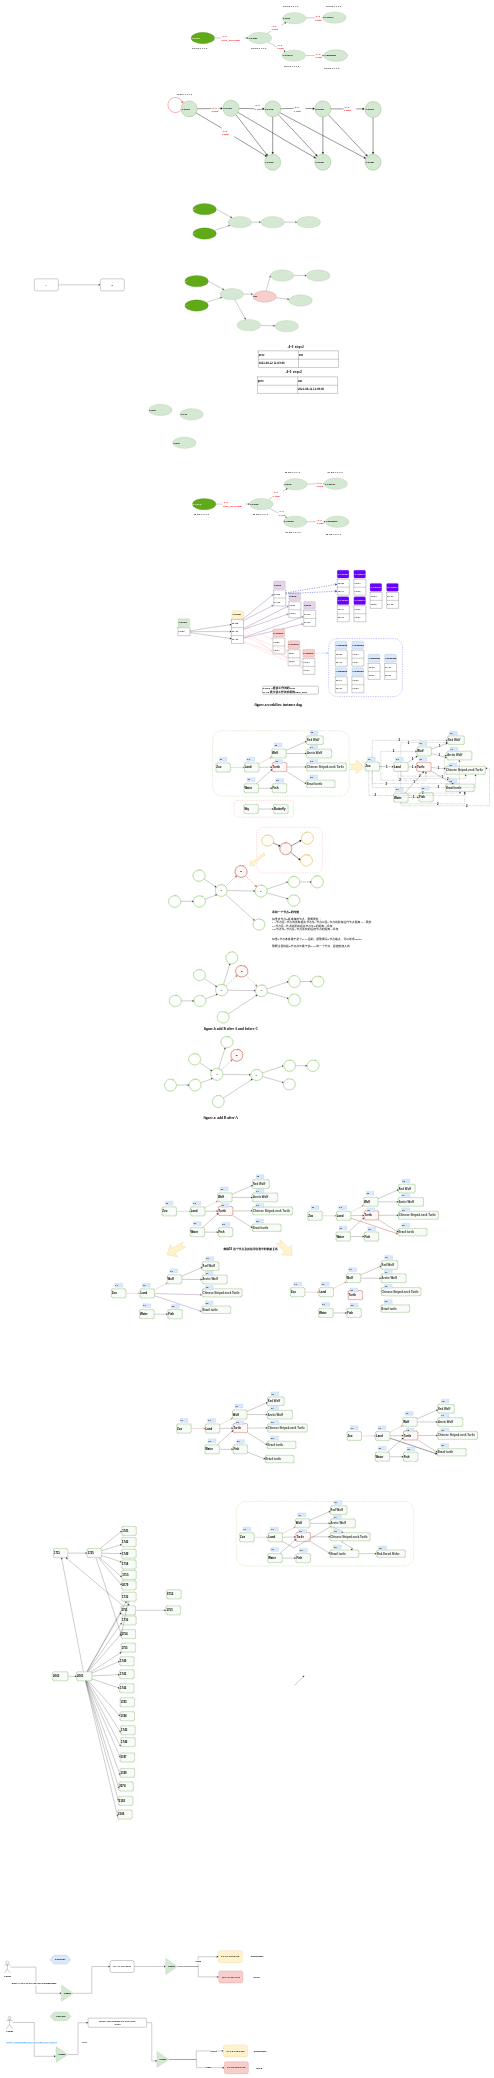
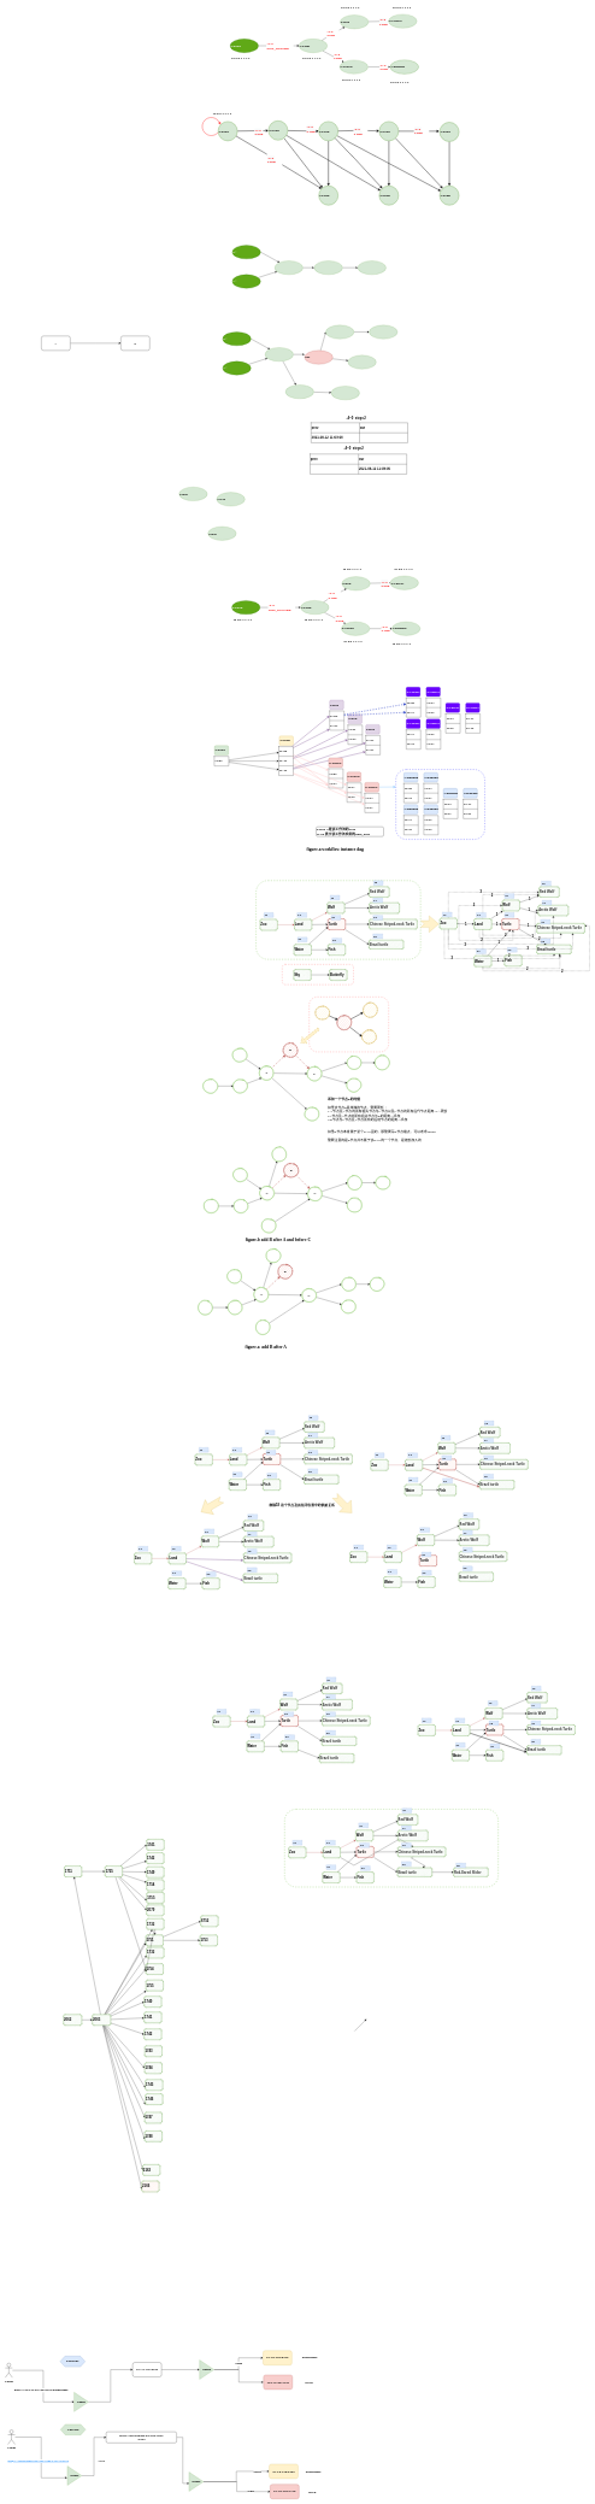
- <mxCell id="620" style="edgeStyle=none;rounded=0;orthogonalLoop=1;jettySize=auto;html=1;" parent="1" source="622" target="605" edge="1"><mxGeometry relative="1" as="geometry" /></mxCell>
+ <mxCell id="620" style="edgeStyle=none;rounded=0;orthogonalLoop=1;jettySize=auto;html=1;entryX=0;entryY=0.5;entryDx=0;entryDy=0;" parent="1" source="622" target="627" edge="1"><mxGeometry relative="1" as="geometry" /></mxCell>
- <mxCell id="641" style="edgeStyle=none;rounded=0;orthogonalLoop=1;jettySize=auto;html=1;entryX=0;entryY=0.75;entryDx=0;entryDy=0;" parent="1" source="645" target="660" edge="1"><mxGeometry relative="1" as="geometry" /></mxCell>
- <mxCell id="660" value="2074" style="rounded=1;whiteSpace=wrap;html=1;sketch=1;fillColor=#d5e8d4;strokeColor=#82b366;fontSize=14;fontStyle=1;align=left;" parent="1" vertex="1"><mxGeometry x="593" y="8911" width="72" height="45" as="geometry" /></mxCell>
